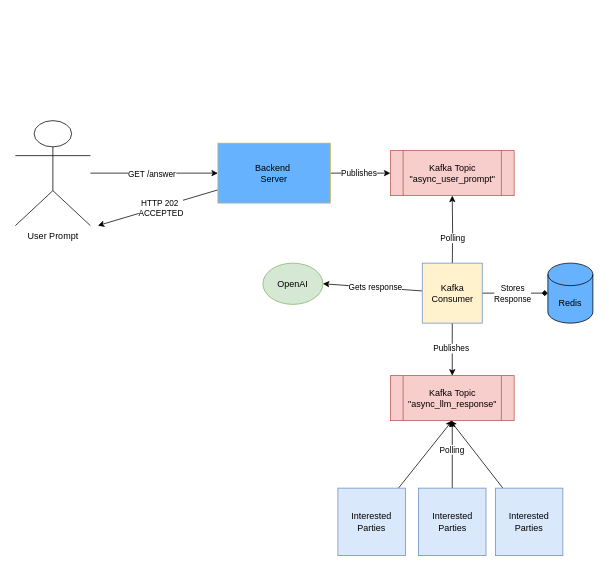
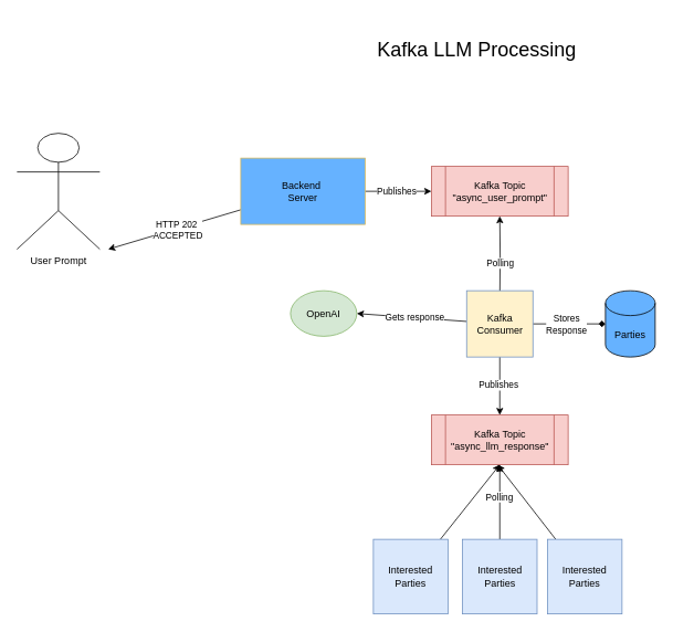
+ <mxCell id="14" value="&lt;font style=&quot;font-size: 24px;&quot;&gt;Kafka LLM Processing&lt;/font&gt;" style="text;html=1;align=center;verticalAlign=middle;whiteSpace=wrap;rounded=0;" parent="1" vertex="1"><mxGeometry x="440" y="20" width="270" height="80" as="geometry" /></mxCell>
- <mxCell id="2" value="" style="edgeStyle=orthogonalEdgeStyle;rounded=0;orthogonalLoop=1;jettySize=auto;html=1;" parent="1" source="4" target="9" edge="1"><mxGeometry relative="1" as="geometry"><Array as="points"><mxPoint x="150" y="230" /><mxPoint x="150" y="230" /></Array></mxGeometry></mxCell>
- <mxCell id="3" value="GET /answer" style="edgeLabel;html=1;align=center;verticalAlign=middle;resizable=0;points=[];" parent="2" vertex="1" connectable="0"><mxGeometry x="-0.046" relative="1" as="geometry"><mxPoint as="offset" /></mxGeometry></mxCell>
- <mxCell id="26" value="Redis" style="shape=cylinder3;whiteSpace=wrap;html=1;boundedLbl=1;backgroundOutline=1;size=15;fillColor=#66B2FF;" vertex="1" parent="1"><mxGeometry x="730" y="350" width="60" height="80" as="geometry" /></mxCell>
+ <mxCell id="26" value="Parties" style="shape=cylinder3;whiteSpace=wrap;html=1;boundedLbl=1;backgroundOutline=1;size=15;fillColor=#66B2FF;" vertex="1" parent="1"><mxGeometry x="730" y="350" width="60" height="80" as="geometry" /></mxCell>
